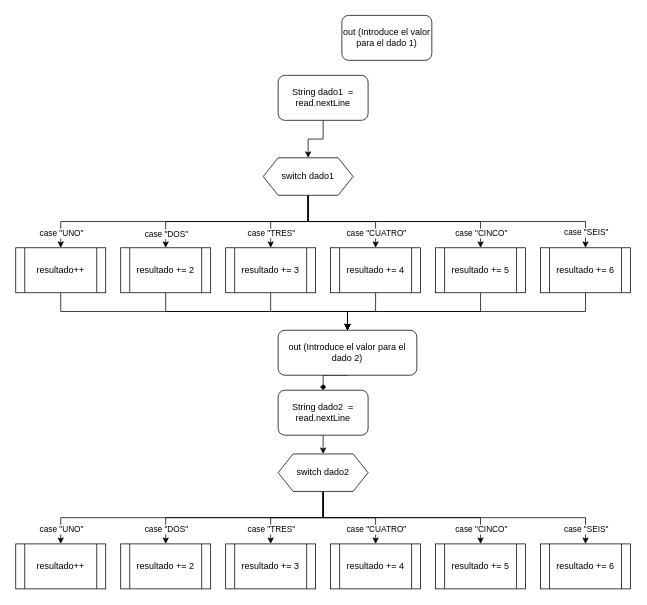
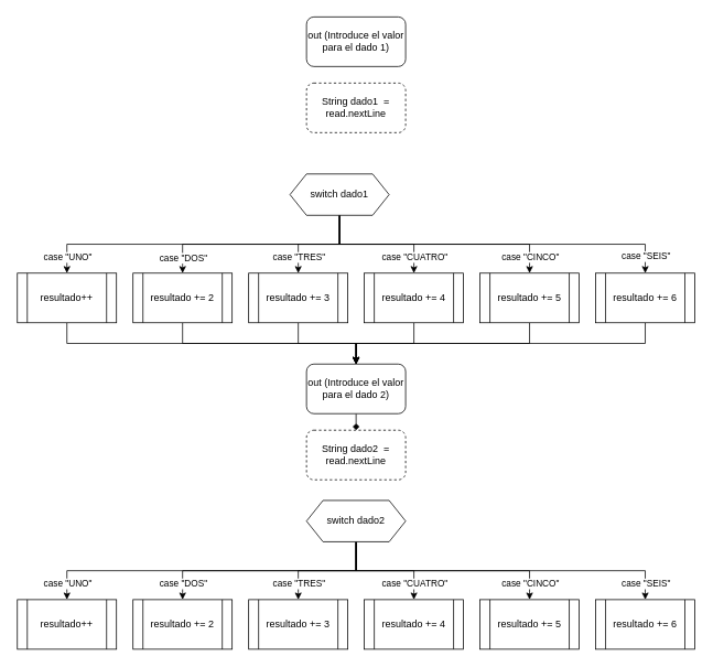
- <mxCell id="2" value="out (Introduce el valor para el dado 1)" style="rounded=1;whiteSpace=wrap;html=1;" vertex="1" parent="1"><mxGeometry x="455" y="20" width="120" height="60" as="geometry" /></mxCell>
+ <mxCell id="2" value="out (Introduce el valor para el dado 1)" style="rounded=1;whiteSpace=wrap;html=1;" vertex="1" parent="1"><mxGeometry x="370" width="120" height="60" as="geometry" y="20" /></mxCell>
- <mxCell id="4" value="String dado1&amp;nbsp; = read.nextLine" style="rounded=1;whiteSpace=wrap;html=1;" vertex="1" parent="1"><mxGeometry x="370" y="100" width="120" height="60" as="geometry" /></mxCell>
+ <mxCell id="4" value="String dado1&amp;nbsp; = read.nextLine" style="rounded=1;whiteSpace=wrap;html=1;dashed=1;" vertex="1" parent="1"><mxGeometry x="370" y="100" width="120" height="60" as="geometry" /></mxCell>
- <mxCell id="3" style="edgeStyle=orthogonalEdgeStyle;rounded=0;orthogonalLoop=1;jettySize=auto;html=1;exitX=0.5;exitY=1;exitDx=0;exitDy=0;entryX=0.5;entryY=0;entryDx=0;entryDy=0;" edge="1" parent="1" source="4" target="13"><mxGeometry relative="1" as="geometry" /></mxCell>
- <mxCell id="31" value="out (Introduce el valor para el dado 2)" style="rounded=1;whiteSpace=wrap;html=1;" vertex="1" parent="1"><mxGeometry x="370" y="440" width="185" height="60" as="geometry" /></mxCell>
+ <mxCell id="31" value="out (Introduce el valor para el dado 2)" style="rounded=1;whiteSpace=wrap;html=1;" vertex="1" parent="1"><mxGeometry x="370" y="440" width="120" height="60" as="geometry" /></mxCell>
- <mxCell id="33" value="String dado2&amp;nbsp; = read.nextLine" style="rounded=1;whiteSpace=wrap;html=1;" vertex="1" parent="1"><mxGeometry x="370" y="520" width="120" height="60" as="geometry" /></mxCell>
+ <mxCell id="33" value="String dado2&amp;nbsp; = read.nextLine" style="rounded=1;whiteSpace=wrap;html=1;dashed=1;" vertex="1" parent="1"><mxGeometry x="370" y="520" width="120" height="60" as="geometry" /></mxCell>
- <mxCell id="32" style="edgeStyle=orthogonalEdgeStyle;rounded=0;orthogonalLoop=1;jettySize=auto;html=1;exitX=0.5;exitY=1;exitDx=0;exitDy=0;entryX=0.5;entryY=0;entryDx=0;entryDy=0;" edge="1" parent="1" source="33" target="42"><mxGeometry relative="1" as="geometry" /></mxCell>
